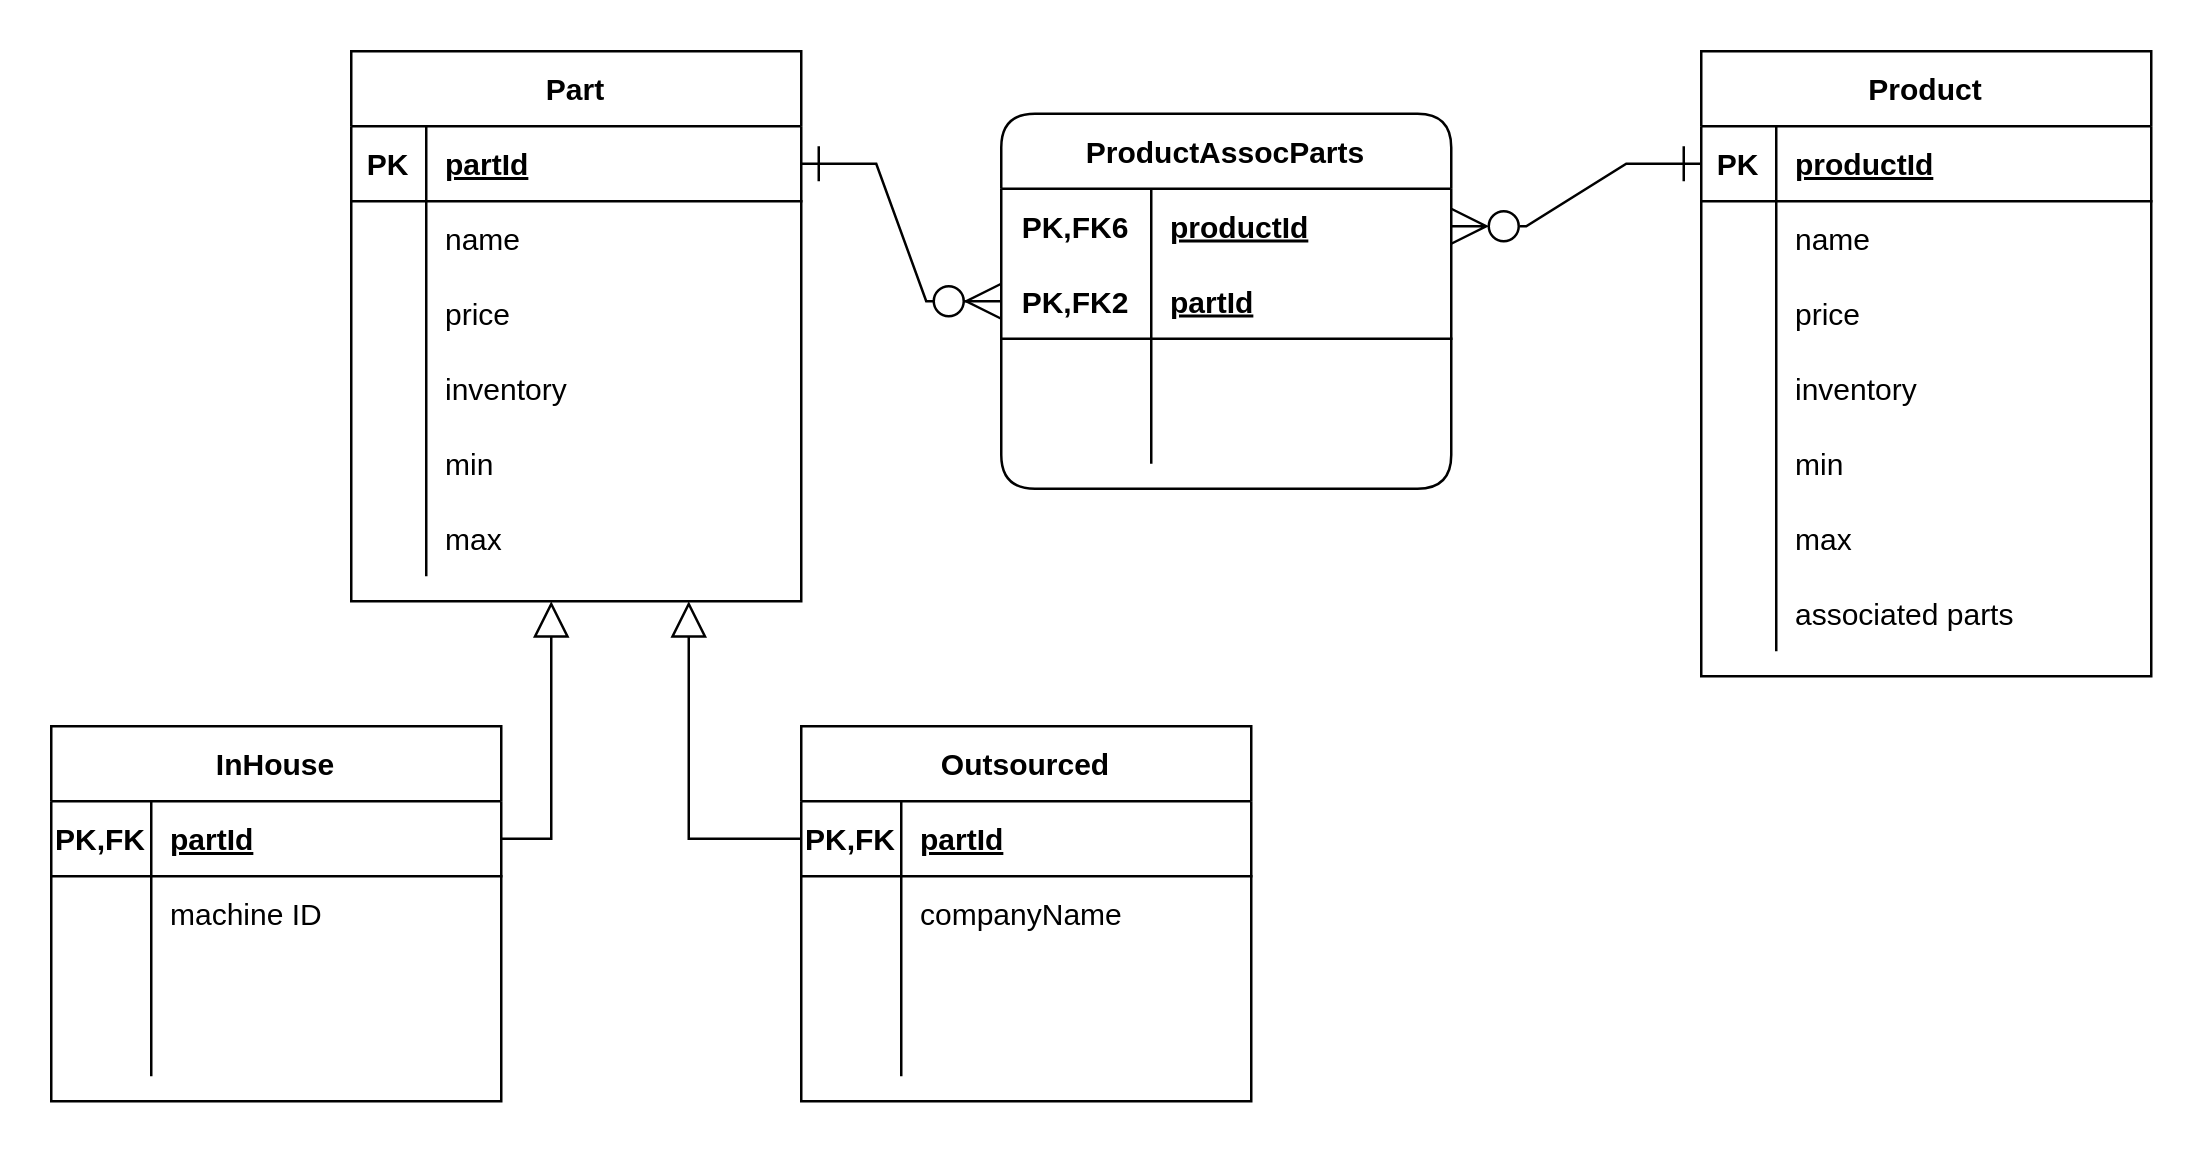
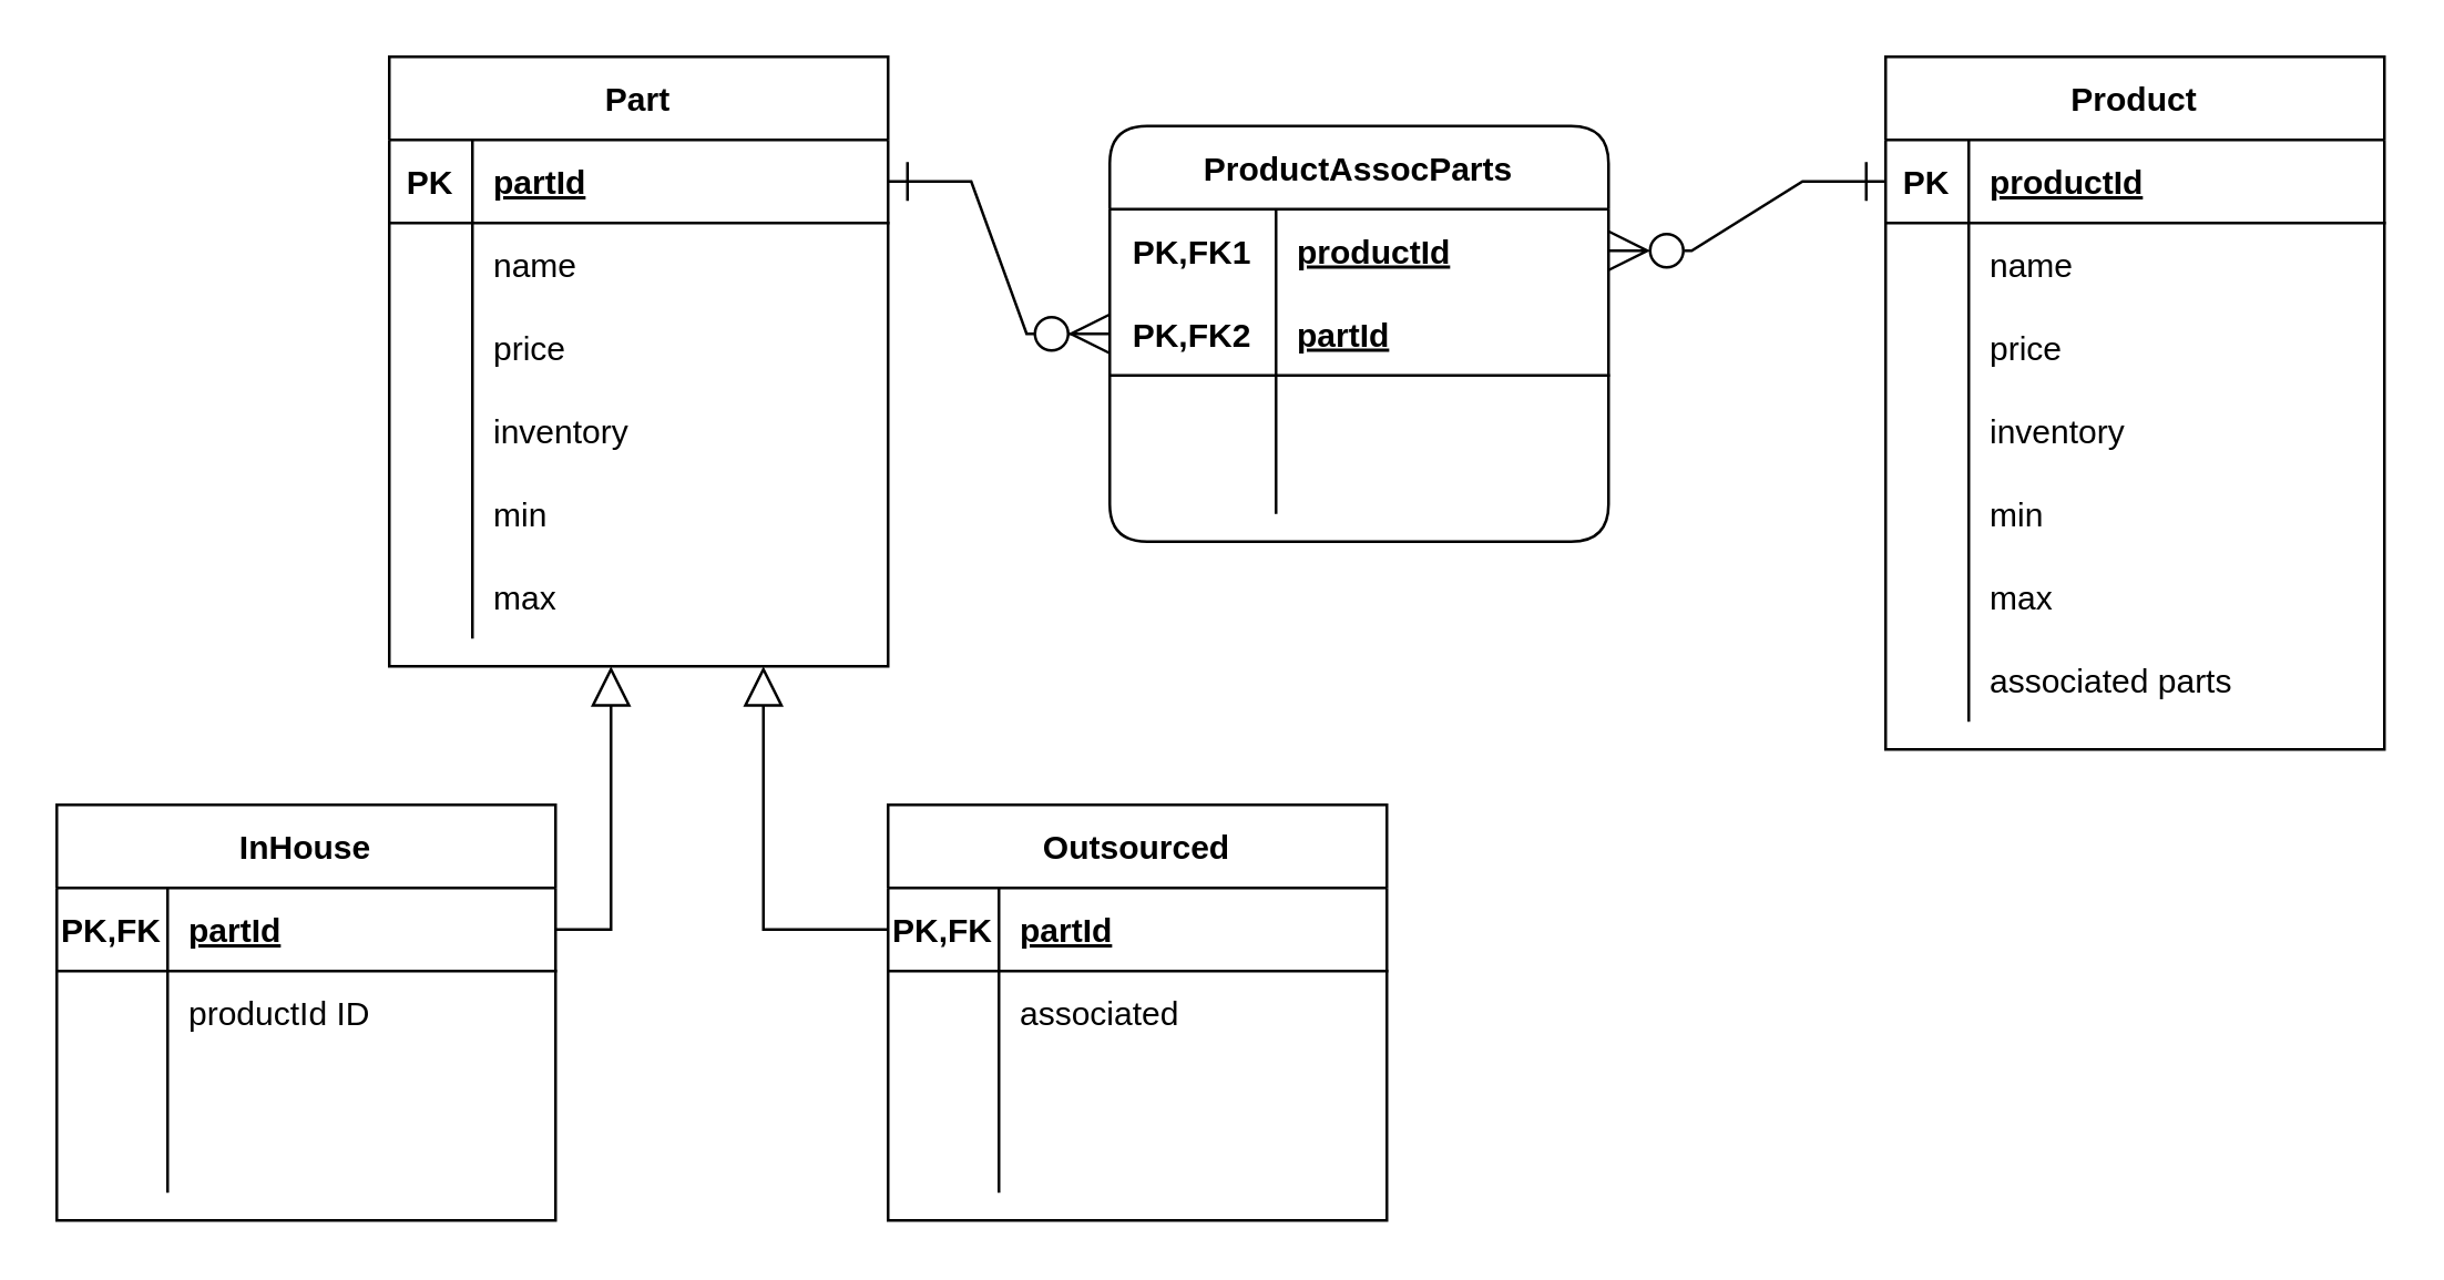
- <mxCell id="71" value="PK,FK6" style="shape=partialRectangle;connectable=0;fillColor=none;top=0;left=0;bottom=0;right=0;fontStyle=1;overflow=hidden;" vertex="1" parent="70"><mxGeometry width="60" height="30" as="geometry"><mxRectangle width="60" height="30" as="alternateBounds" /></mxGeometry></mxCell>
+ <mxCell id="71" value="PK,FK1" style="shape=partialRectangle;connectable=0;fillColor=none;top=0;left=0;bottom=0;right=0;fontStyle=1;overflow=hidden;" vertex="1" parent="70"><mxGeometry width="60" height="30" as="geometry"><mxRectangle width="60" height="30" as="alternateBounds" /></mxGeometry></mxCell>
- <mxCell id="27" value="machine ID " style="shape=partialRectangle;connectable=0;fillColor=none;top=0;left=0;bottom=0;right=0;align=left;spacingLeft=6;overflow=hidden;" vertex="1" parent="25"><mxGeometry x="40" width="140" height="30" as="geometry"><mxRectangle width="140" height="30" as="alternateBounds" /></mxGeometry></mxCell>
+ <mxCell id="27" value="productId ID " style="shape=partialRectangle;connectable=0;fillColor=none;top=0;left=0;bottom=0;right=0;align=left;spacingLeft=6;overflow=hidden;" vertex="1" parent="25"><mxGeometry x="40" width="140" height="30" as="geometry"><mxRectangle width="140" height="30" as="alternateBounds" /></mxGeometry></mxCell>
- <mxCell id="40" value="companyName" style="shape=partialRectangle;connectable=0;fillColor=none;top=0;left=0;bottom=0;right=0;align=left;spacingLeft=6;overflow=hidden;" vertex="1" parent="38"><mxGeometry x="40" width="140" height="30" as="geometry"><mxRectangle width="140" height="30" as="alternateBounds" /></mxGeometry></mxCell>
+ <mxCell id="40" value="associated" style="shape=partialRectangle;connectable=0;fillColor=none;top=0;left=0;bottom=0;right=0;align=left;spacingLeft=6;overflow=hidden;" vertex="1" parent="38"><mxGeometry x="40" width="140" height="30" as="geometry"><mxRectangle width="140" height="30" as="alternateBounds" /></mxGeometry></mxCell>
